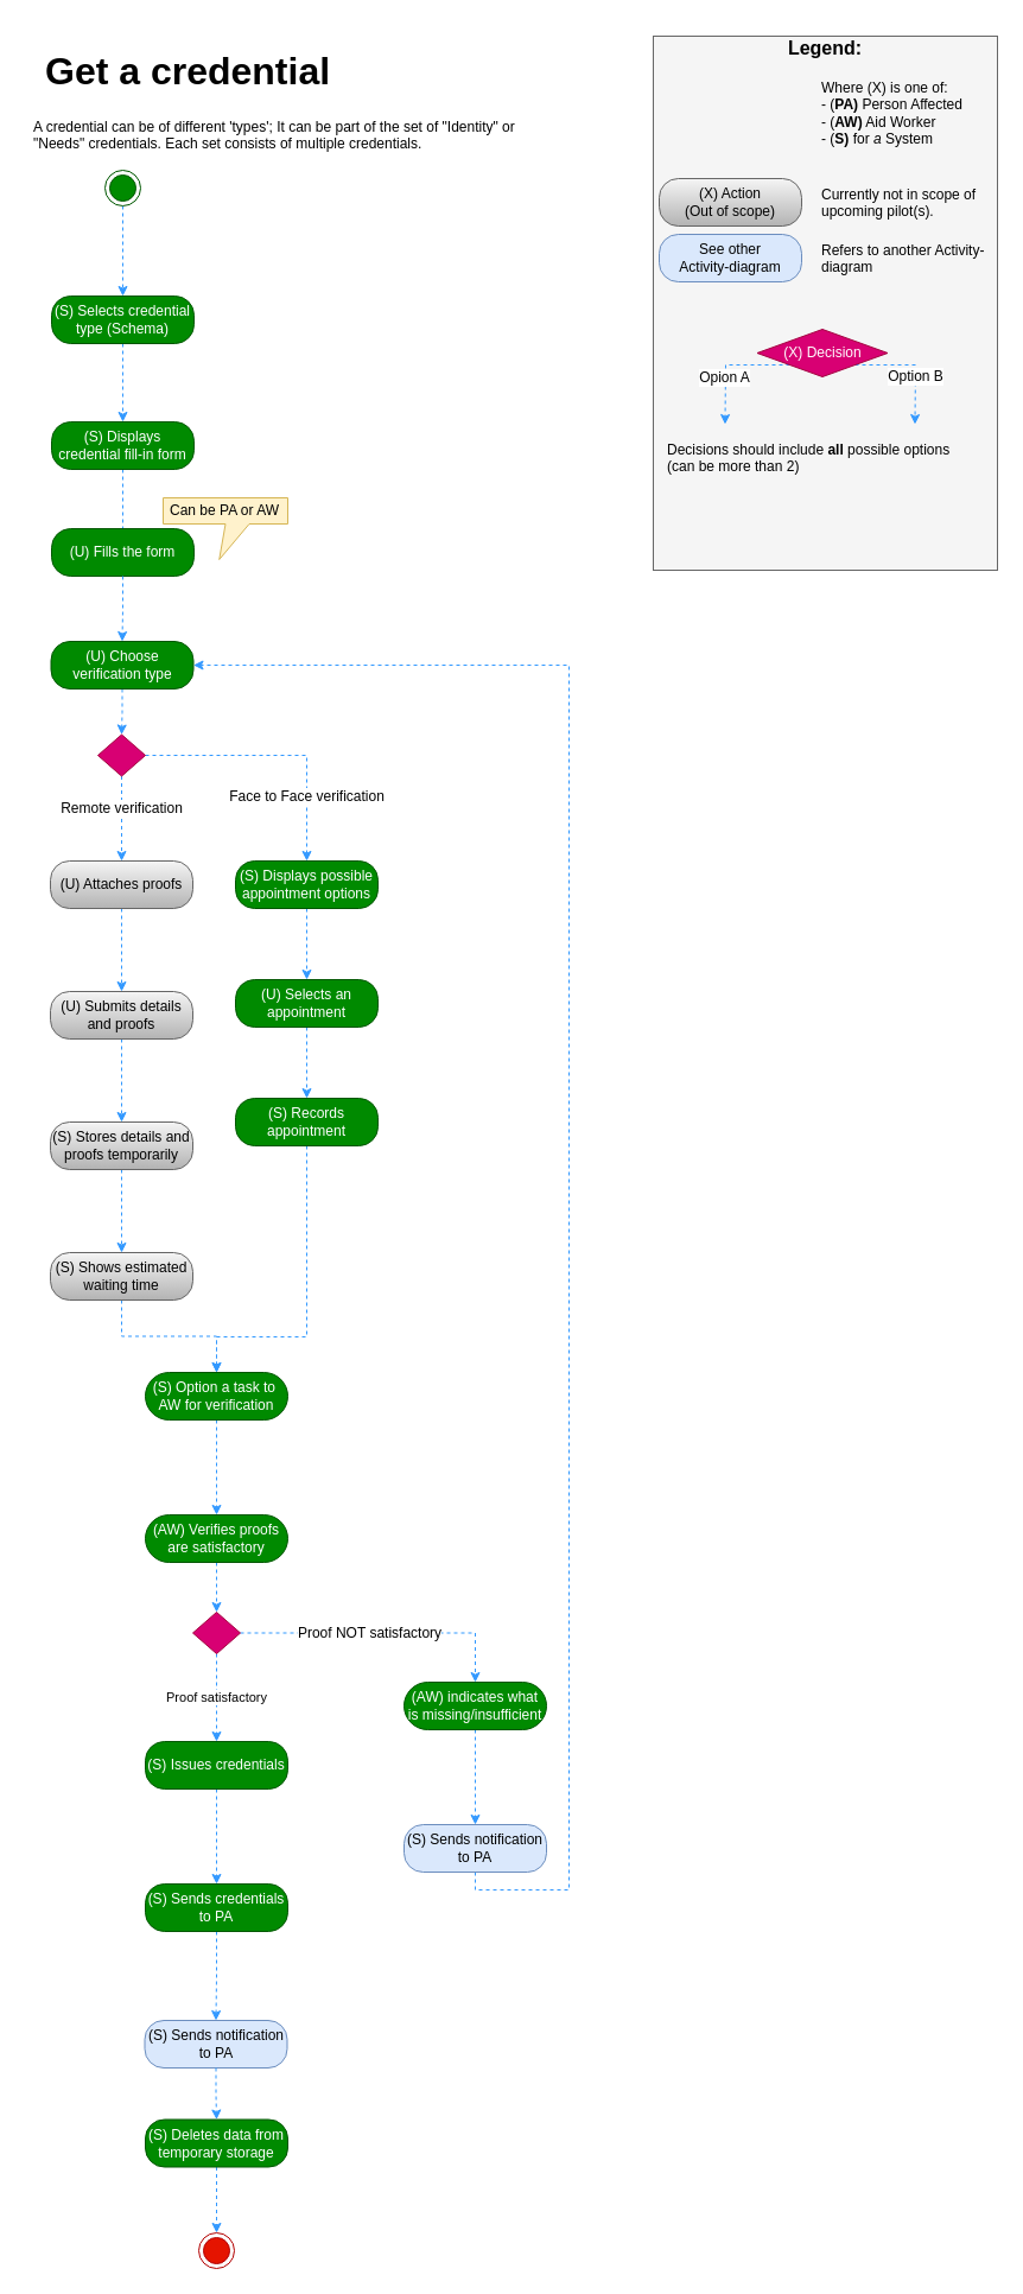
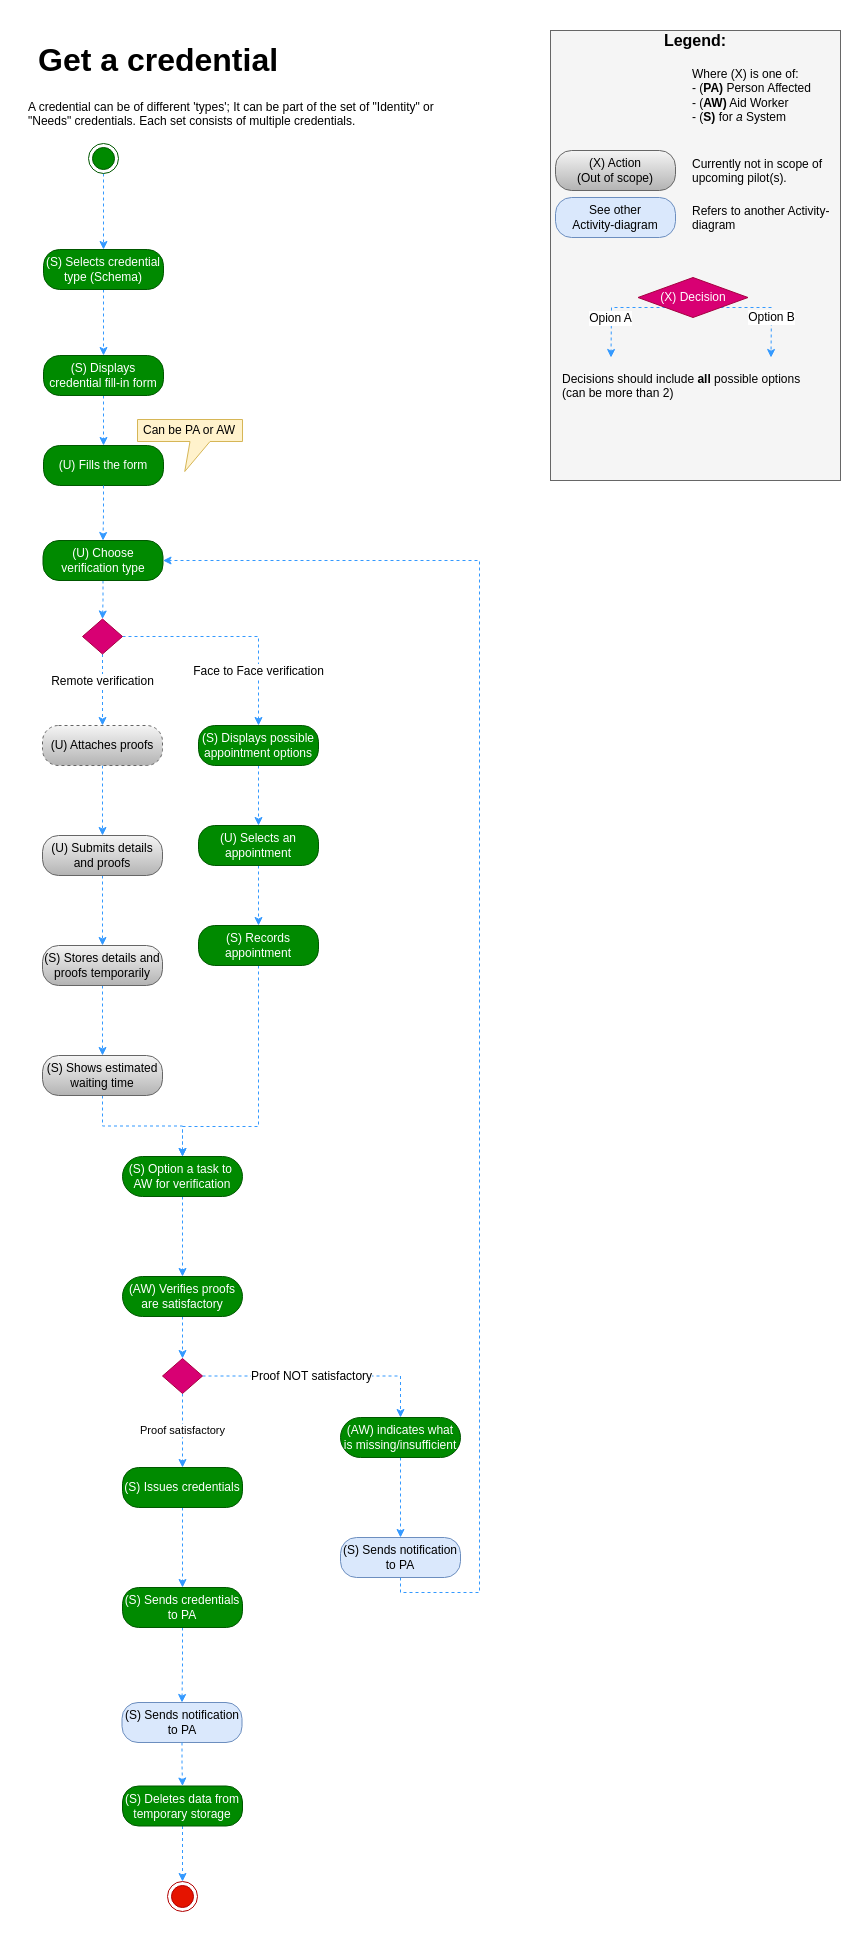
- <mxCell id="9" value="" style="edgeStyle=orthogonalEdgeStyle;rounded=0;orthogonalLoop=1;jettySize=auto;html=1;dashed=1;strokeColor=#3399FF;fontColor=#ffffff;endArrow=none;" parent="1" source="10" target="11" edge="1"><mxGeometry relative="1" as="geometry" /></mxCell>
+ <mxCell id="9" value="" style="edgeStyle=orthogonalEdgeStyle;rounded=0;orthogonalLoop=1;jettySize=auto;html=1;dashed=1;strokeColor=#3399FF;fontColor=#ffffff;" parent="1" source="10" target="11" edge="1"><mxGeometry relative="1" as="geometry" /></mxCell>
- <mxCell id="13" value="(U) Attaches proofs" style="rounded=1;whiteSpace=wrap;html=1;arcSize=40;fillColor=#f5f5f5;strokeColor=#666666;gradientColor=#b3b3b3;" parent="1" vertex="1"><mxGeometry x="42" y="725" width="120" height="40" as="geometry" /></mxCell>
+ <mxCell id="13" value="(U) Attaches proofs" style="rounded=1;whiteSpace=wrap;html=1;arcSize=40;fillColor=#f5f5f5;strokeColor=#666666;gradientColor=#b3b3b3;dashed=1;" parent="1" vertex="1"><mxGeometry x="42" y="725" width="120" height="40" as="geometry" /></mxCell>
